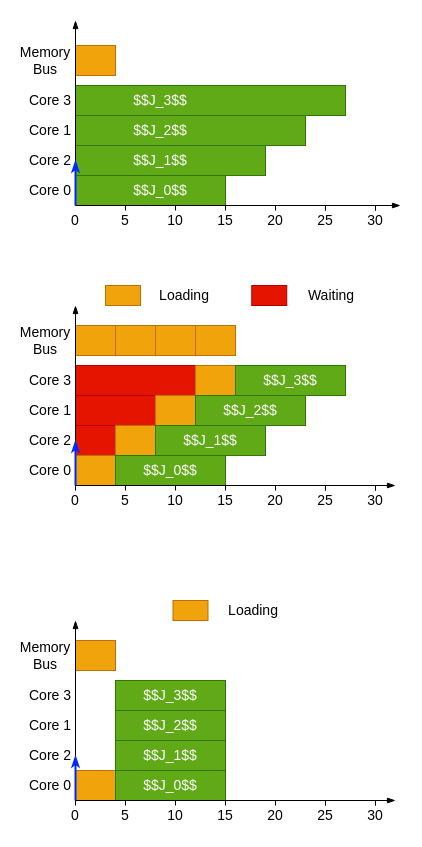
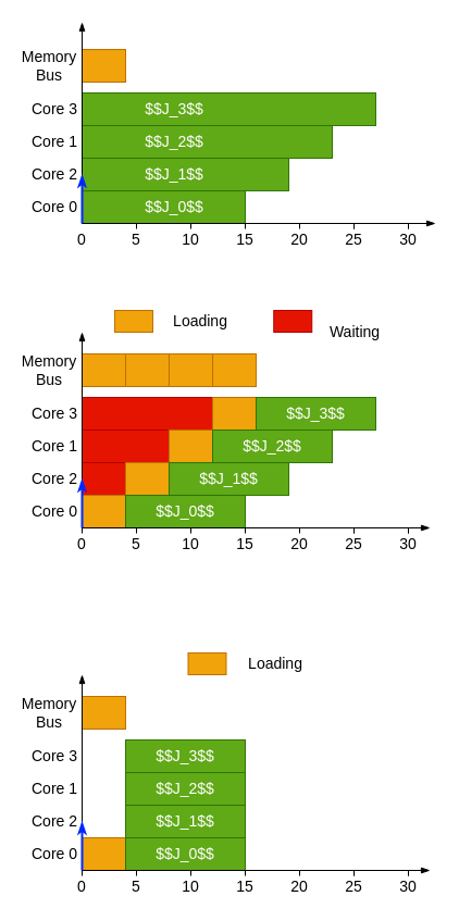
- <mxCell id="71" value="Waiting" style="text;html=1;strokeColor=none;fillColor=none;align=center;verticalAlign=middle;whiteSpace=wrap;rounded=0;fontSize=14;fontColor=#000000;" parent="1" vertex="1"><mxGeometry x="306.25" y="285" width="50" height="20" as="geometry" /></mxCell>
+ <mxCell id="71" value="Waiting" style="text;html=1;strokeColor=none;fillColor=none;align=center;verticalAlign=middle;whiteSpace=wrap;rounded=0;fontSize=14;fontColor=#000000;" parent="1" vertex="1"><mxGeometry x="301.25" y="295" width="50" height="20" as="geometry" /></mxCell>
